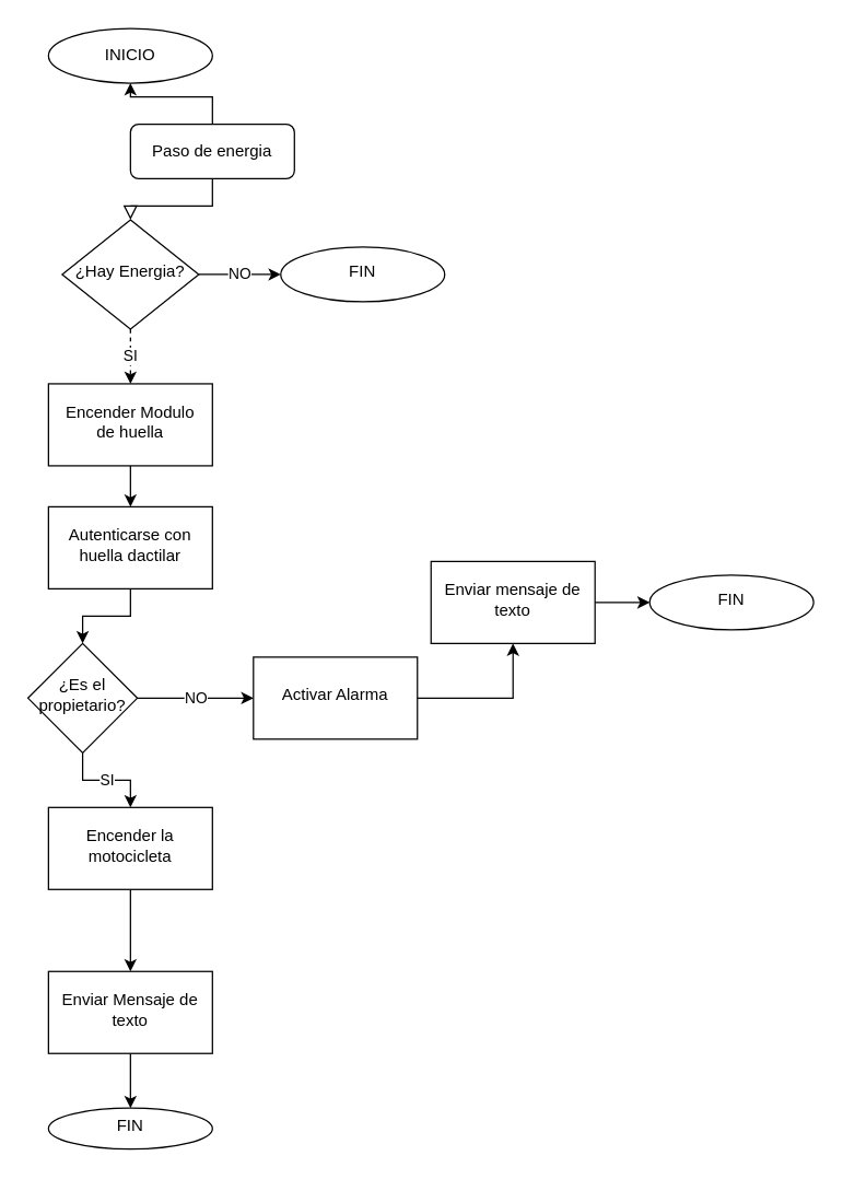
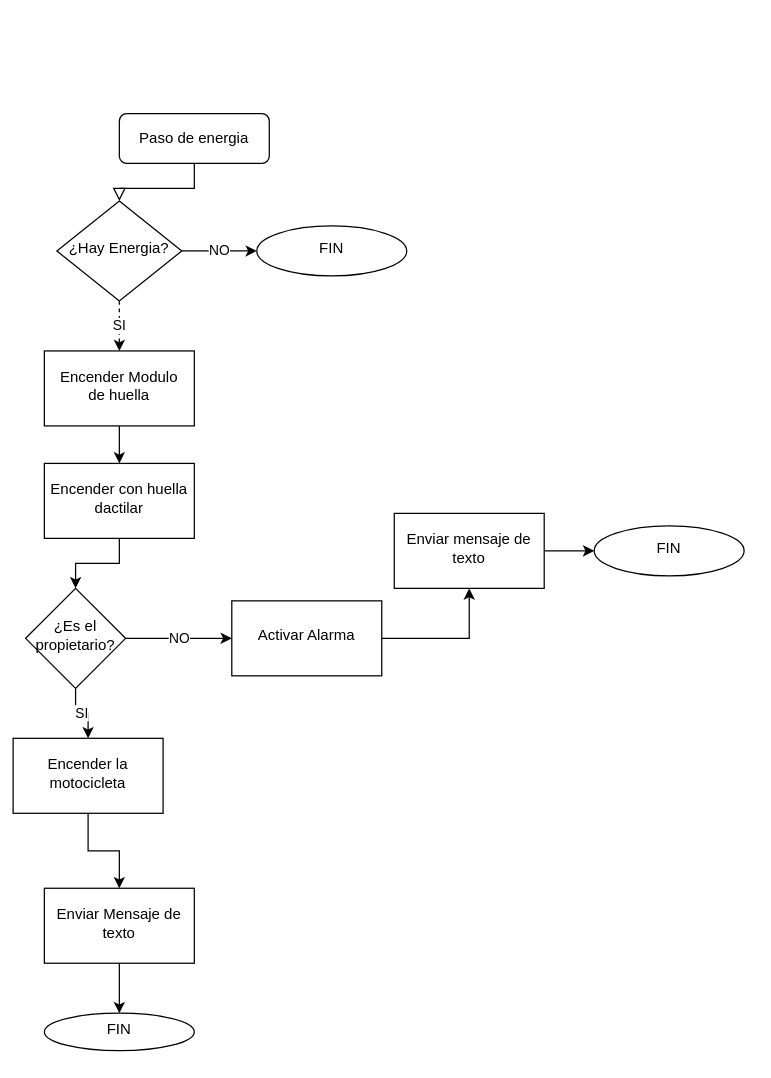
- <mxCell id="8" value="INICIO" style="ellipse;whiteSpace=wrap;html=1;rounded=1;glass=0;strokeWidth=1;shadow=0;" vertex="1" parent="1"><mxGeometry x="35" y="20" width="120" height="40" as="geometry" /></mxCell>
- <mxCell id="3" value="" style="edgeStyle=orthogonalEdgeStyle;rounded=0;orthogonalLoop=1;jettySize=auto;html=1;" edge="1" parent="1" source="4" target="8"><mxGeometry relative="1" as="geometry" /></mxCell>
- <mxCell id="10" value="Autenticarse con huella dactilar" style="whiteSpace=wrap;html=1;shadow=0;strokeWidth=1;spacing=6;spacingTop=-4;" vertex="1" parent="1"><mxGeometry x="35" y="370" width="120" height="60" as="geometry" /></mxCell>
+ <mxCell id="10" value="Encender con huella dactilar" style="whiteSpace=wrap;html=1;shadow=0;strokeWidth=1;spacing=6;spacingTop=-4;" vertex="1" parent="1"><mxGeometry x="35" y="370" width="120" height="60" as="geometry" /></mxCell>
- <mxCell id="20" value="Encender la motocicleta" style="whiteSpace=wrap;html=1;shadow=0;strokeWidth=1;spacing=6;spacingTop=-4;" vertex="1" parent="1"><mxGeometry x="35" y="590" width="120" height="60" as="geometry" /></mxCell>
+ <mxCell id="20" value="Encender la motocicleta" style="whiteSpace=wrap;html=1;shadow=0;strokeWidth=1;spacing=6;spacingTop=-4;" vertex="1" parent="1"><mxGeometry x="10" y="590" width="120" height="60" as="geometry" /></mxCell>
